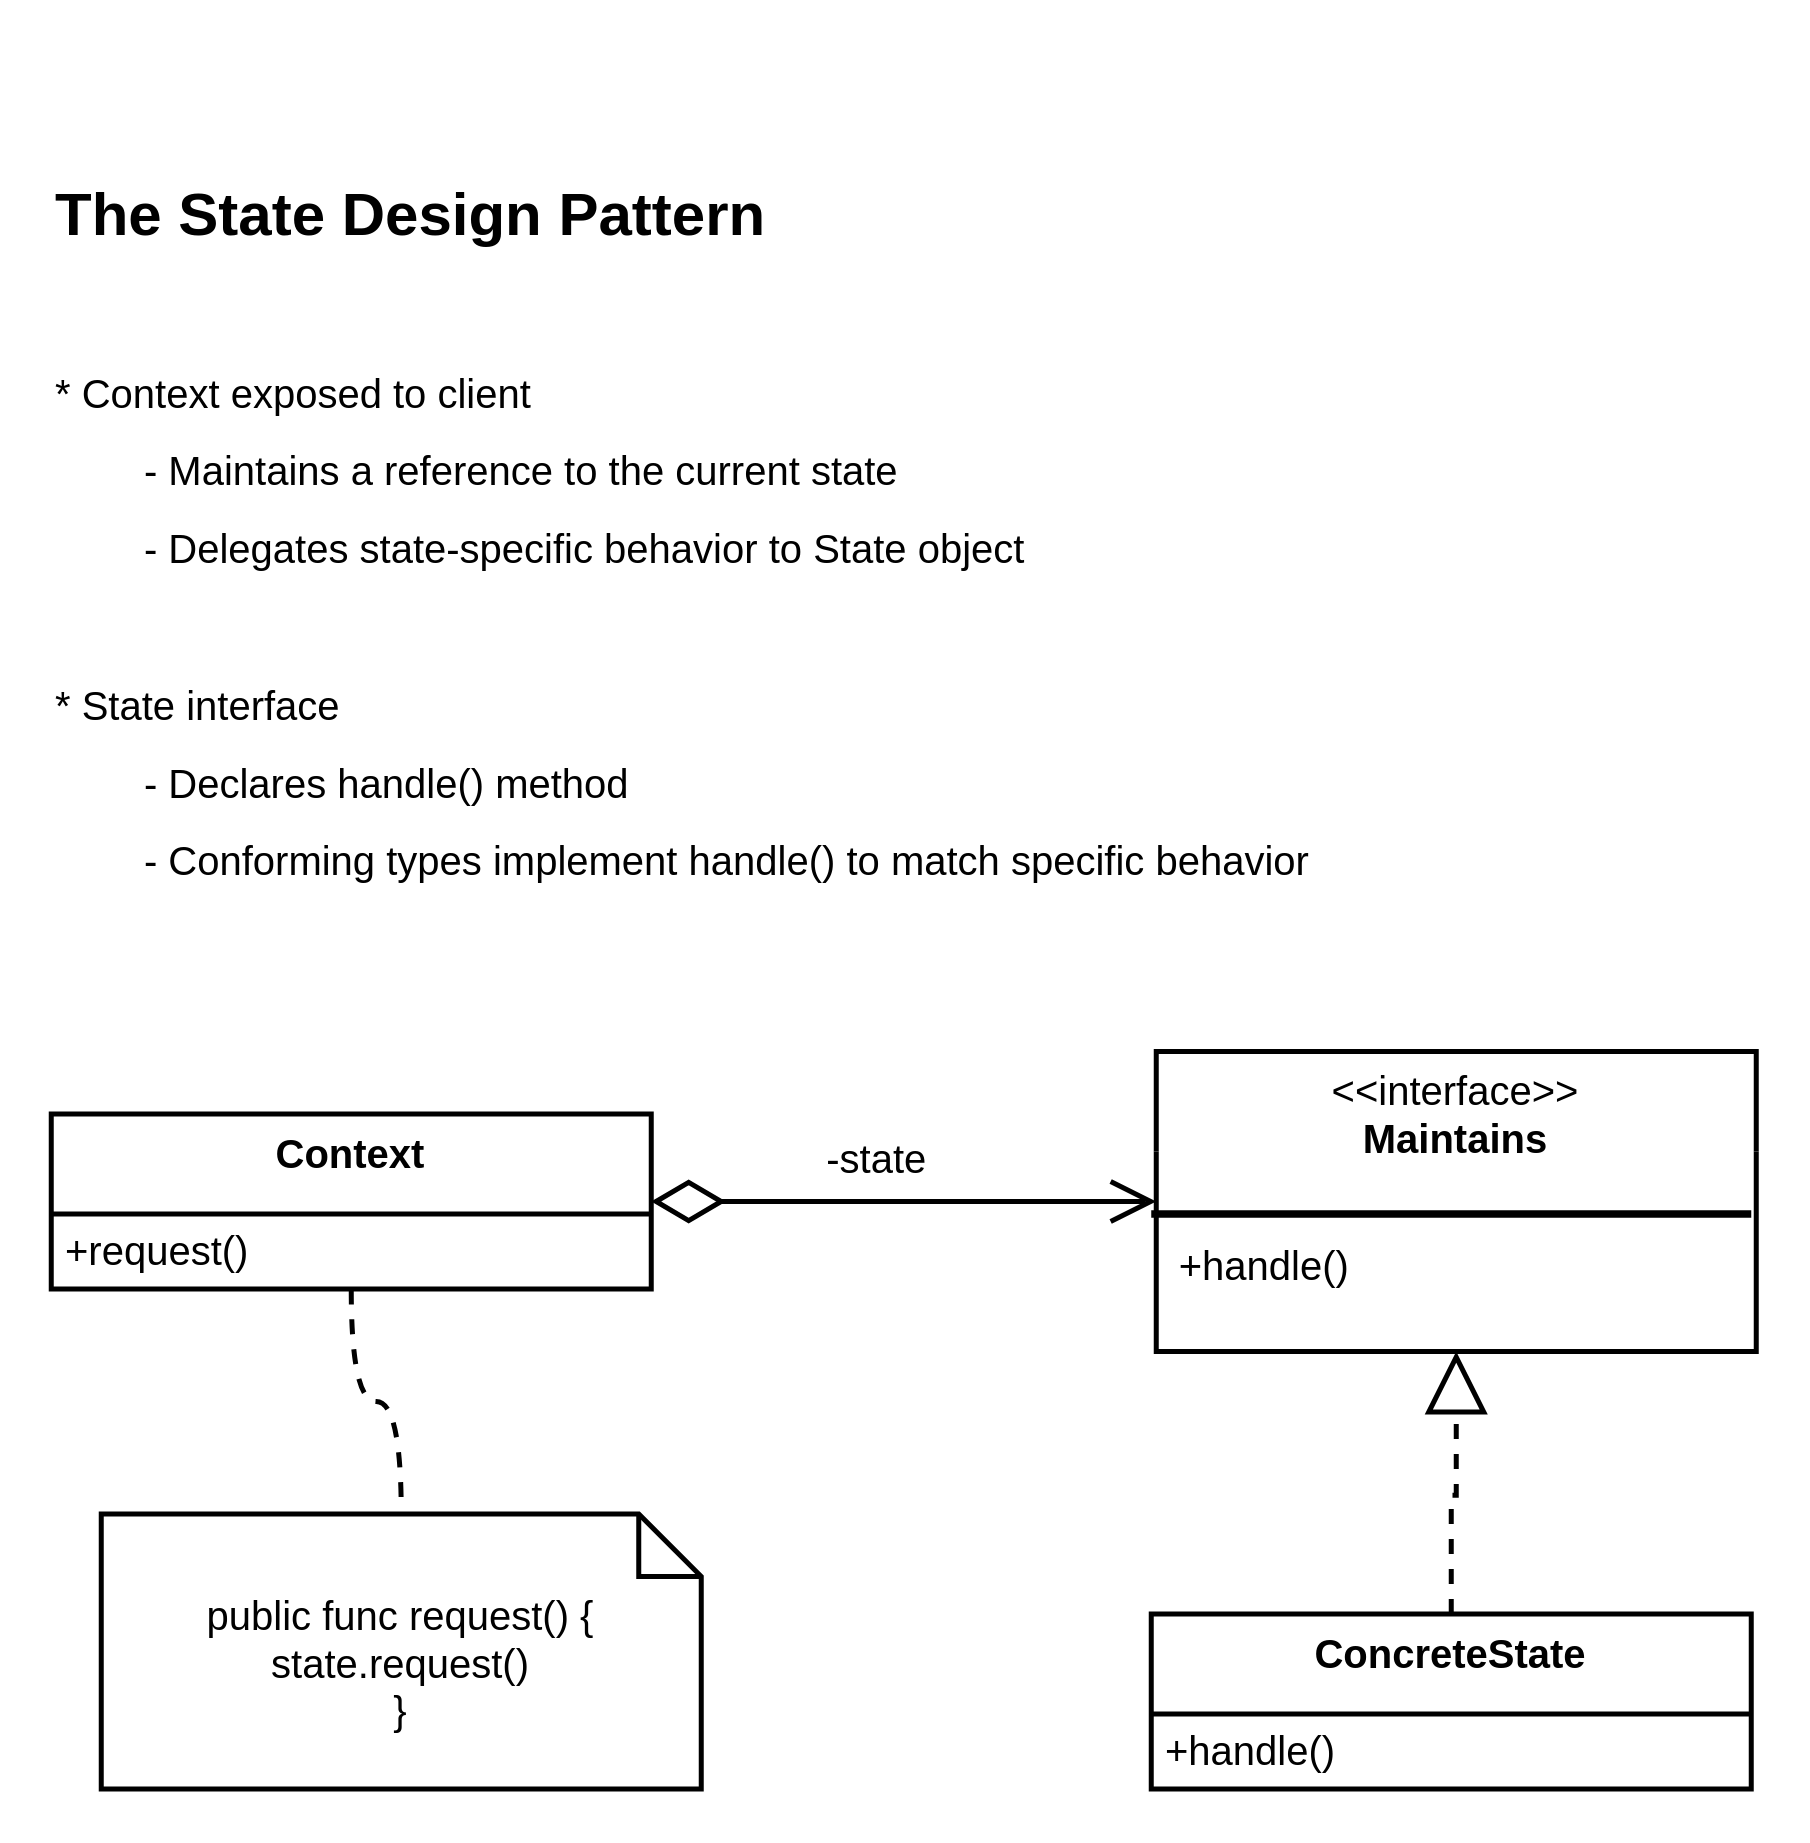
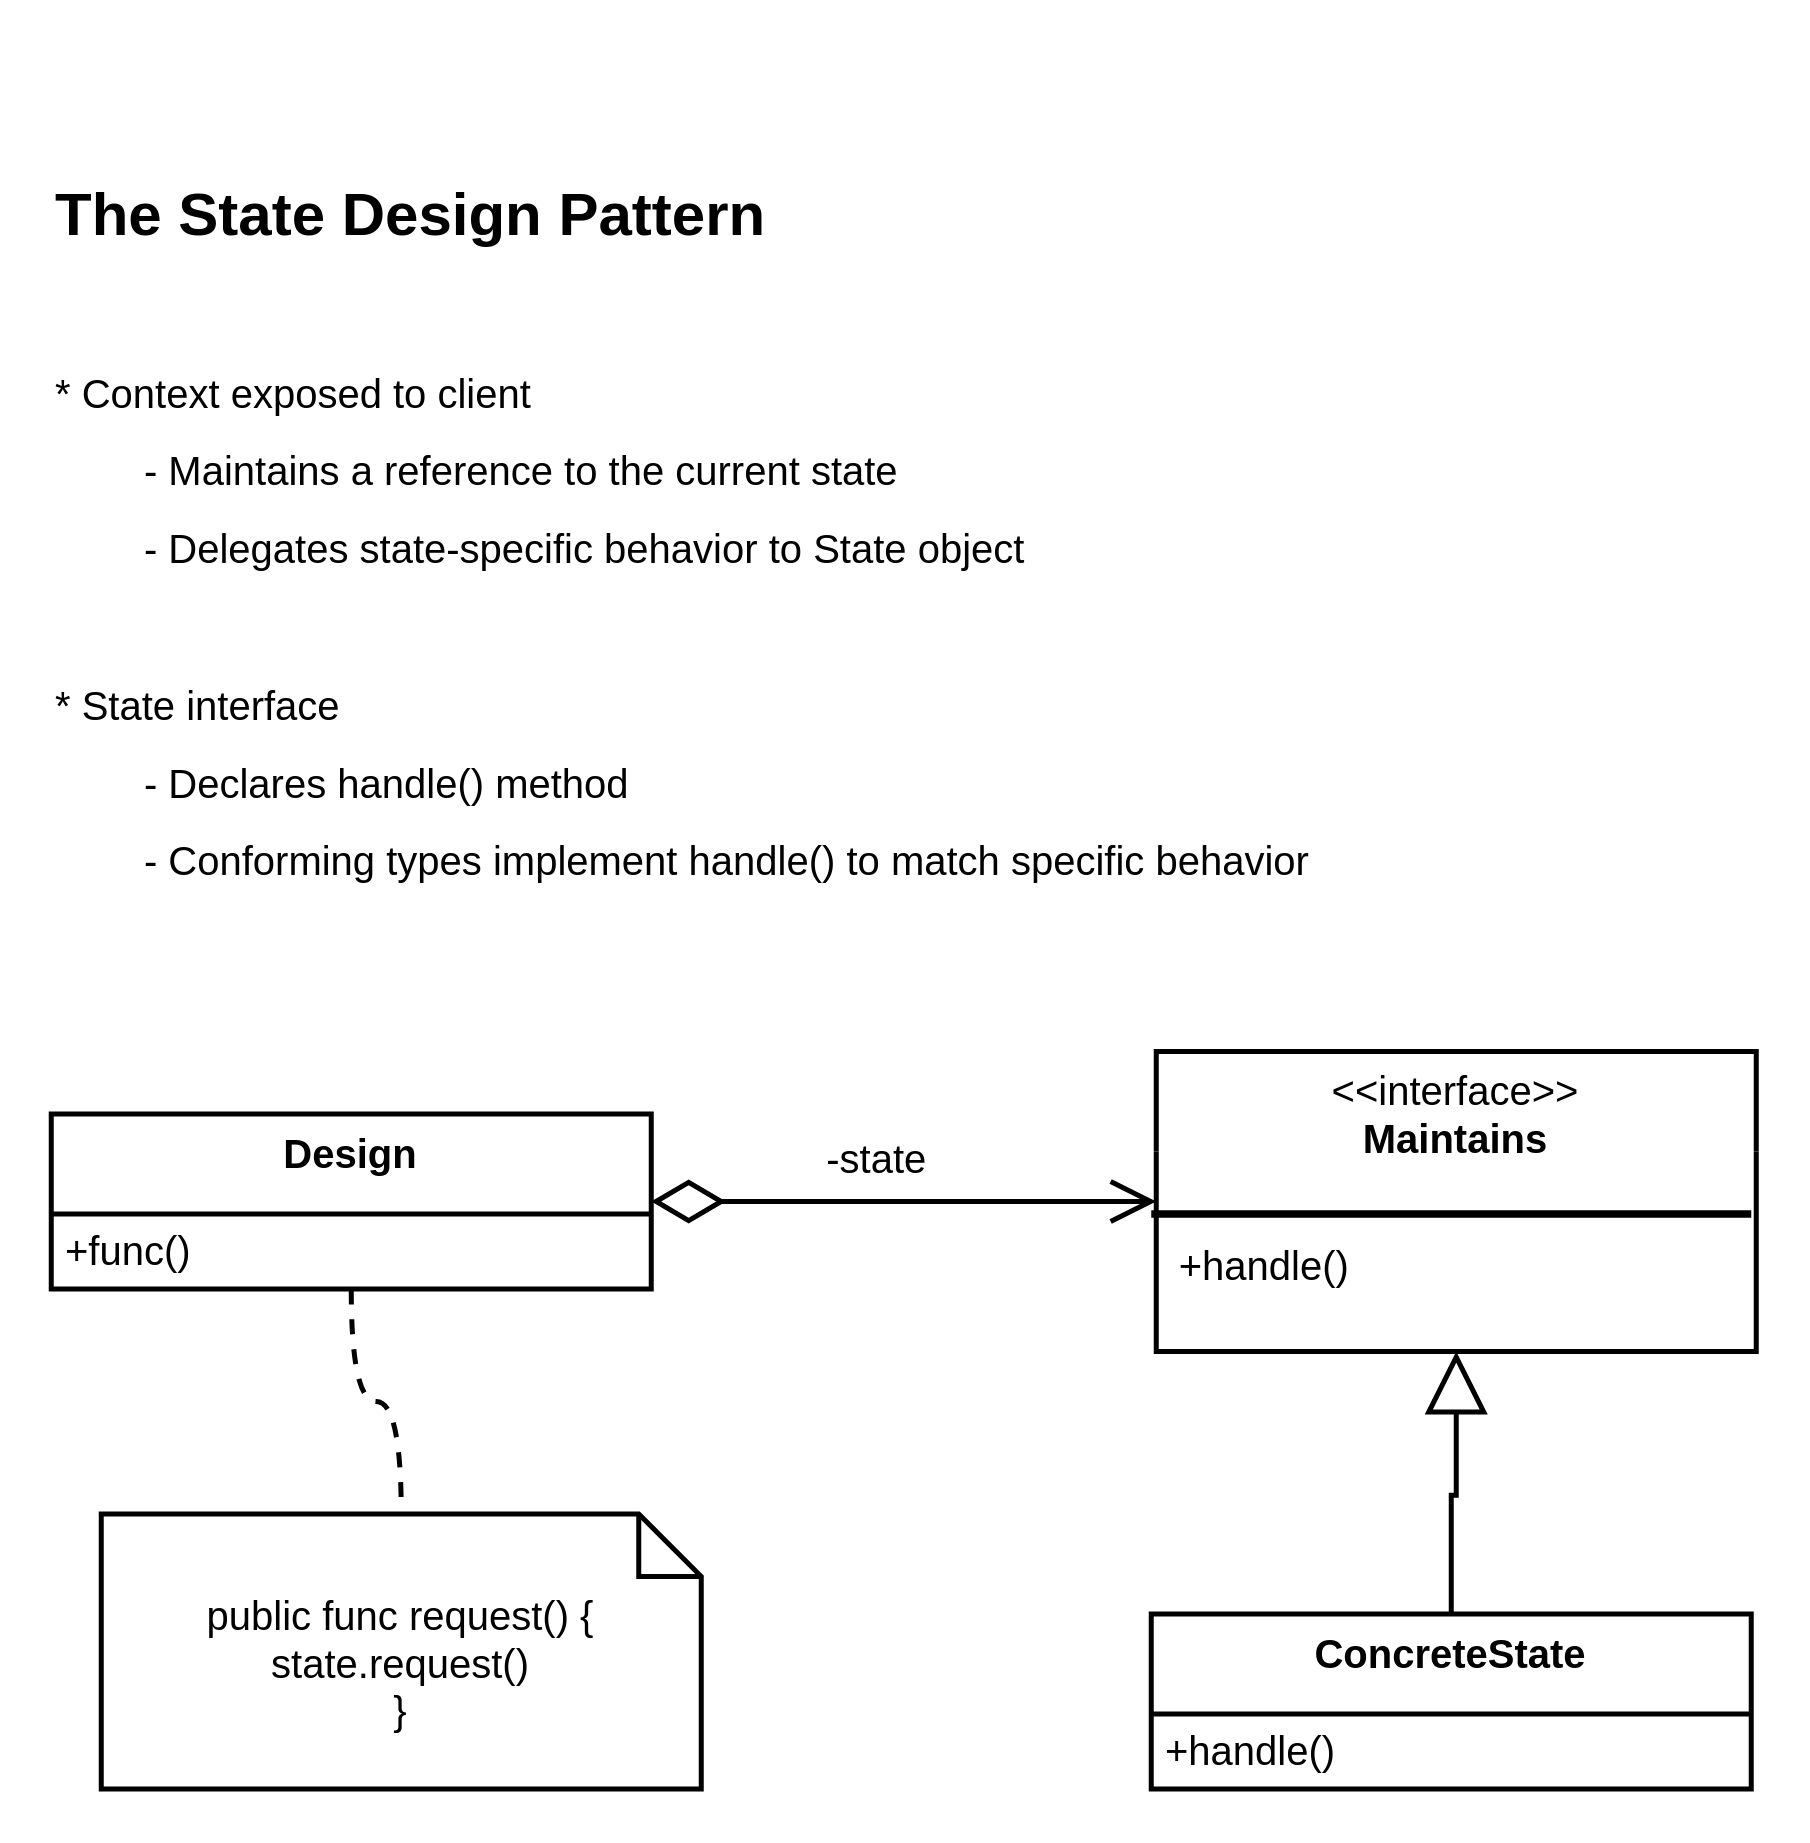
- <mxCell id="8" value="&lt;b&gt;Context&lt;/b&gt;" style="swimlane;fontStyle=0;align=center;verticalAlign=top;childLayout=stackLayout;horizontal=1;startSize=40;horizontalStack=0;resizeParent=1;resizeParentMax=0;resizeLast=0;collapsible=0;marginBottom=0;html=1;whiteSpace=wrap;fontSize=16;strokeWidth=2;" vertex="1" parent="1"><mxGeometry x="20" y="445" width="240" height="70" as="geometry" /></mxCell>
+ <mxCell id="8" value="&lt;b&gt;Design&lt;/b&gt;" style="swimlane;fontStyle=0;align=center;verticalAlign=top;childLayout=stackLayout;horizontal=1;startSize=40;horizontalStack=0;resizeParent=1;resizeParentMax=0;resizeLast=0;collapsible=0;marginBottom=0;html=1;whiteSpace=wrap;fontSize=16;strokeWidth=2;" vertex="1" parent="1"><mxGeometry x="20" y="445" width="240" height="70" as="geometry" /></mxCell>
- <mxCell id="9" value="+request()" style="text;html=1;strokeColor=none;fillColor=none;align=left;verticalAlign=middle;spacingLeft=4;spacingRight=4;overflow=hidden;rotatable=0;points=[[0,0.5],[1,0.5]];portConstraint=eastwest;whiteSpace=wrap;fontSize=16;strokeWidth=2;" vertex="1" parent="8"><mxGeometry y="40" width="240" height="30" as="geometry" /></mxCell>
+ <mxCell id="9" value="+func()" style="text;html=1;strokeColor=none;fillColor=none;align=left;verticalAlign=middle;spacingLeft=4;spacingRight=4;overflow=hidden;rotatable=0;points=[[0,0.5],[1,0.5]];portConstraint=eastwest;whiteSpace=wrap;fontSize=16;strokeWidth=2;" vertex="1" parent="8"><mxGeometry y="40" width="240" height="30" as="geometry" /></mxCell>
- <mxCell id="10" style="edgeStyle=orthogonalEdgeStyle;rounded=0;orthogonalLoop=1;jettySize=auto;html=1;exitX=0.5;exitY=0;exitDx=0;exitDy=0;fontSize=16;strokeWidth=2;dashed=1;endArrow=block;endFill=0;endSize=20;entryX=0.5;entryY=1;entryDx=0;entryDy=0;" edge="1" parent="1" source="4" target="3"><mxGeometry relative="1" as="geometry"><mxPoint x="580" y="545" as="targetPoint" /></mxGeometry></mxCell>
+ <mxCell id="10" style="edgeStyle=orthogonalEdgeStyle;rounded=0;orthogonalLoop=1;jettySize=auto;html=1;exitX=0.5;exitY=0;exitDx=0;exitDy=0;fontSize=16;strokeWidth=2;dashed=0;endArrow=block;endFill=0;endSize=20;entryX=0.5;entryY=1;entryDx=0;entryDy=0;" edge="1" parent="1" source="4" target="3"><mxGeometry relative="1" as="geometry"><mxPoint x="580" y="545" as="targetPoint" /></mxGeometry></mxCell>
